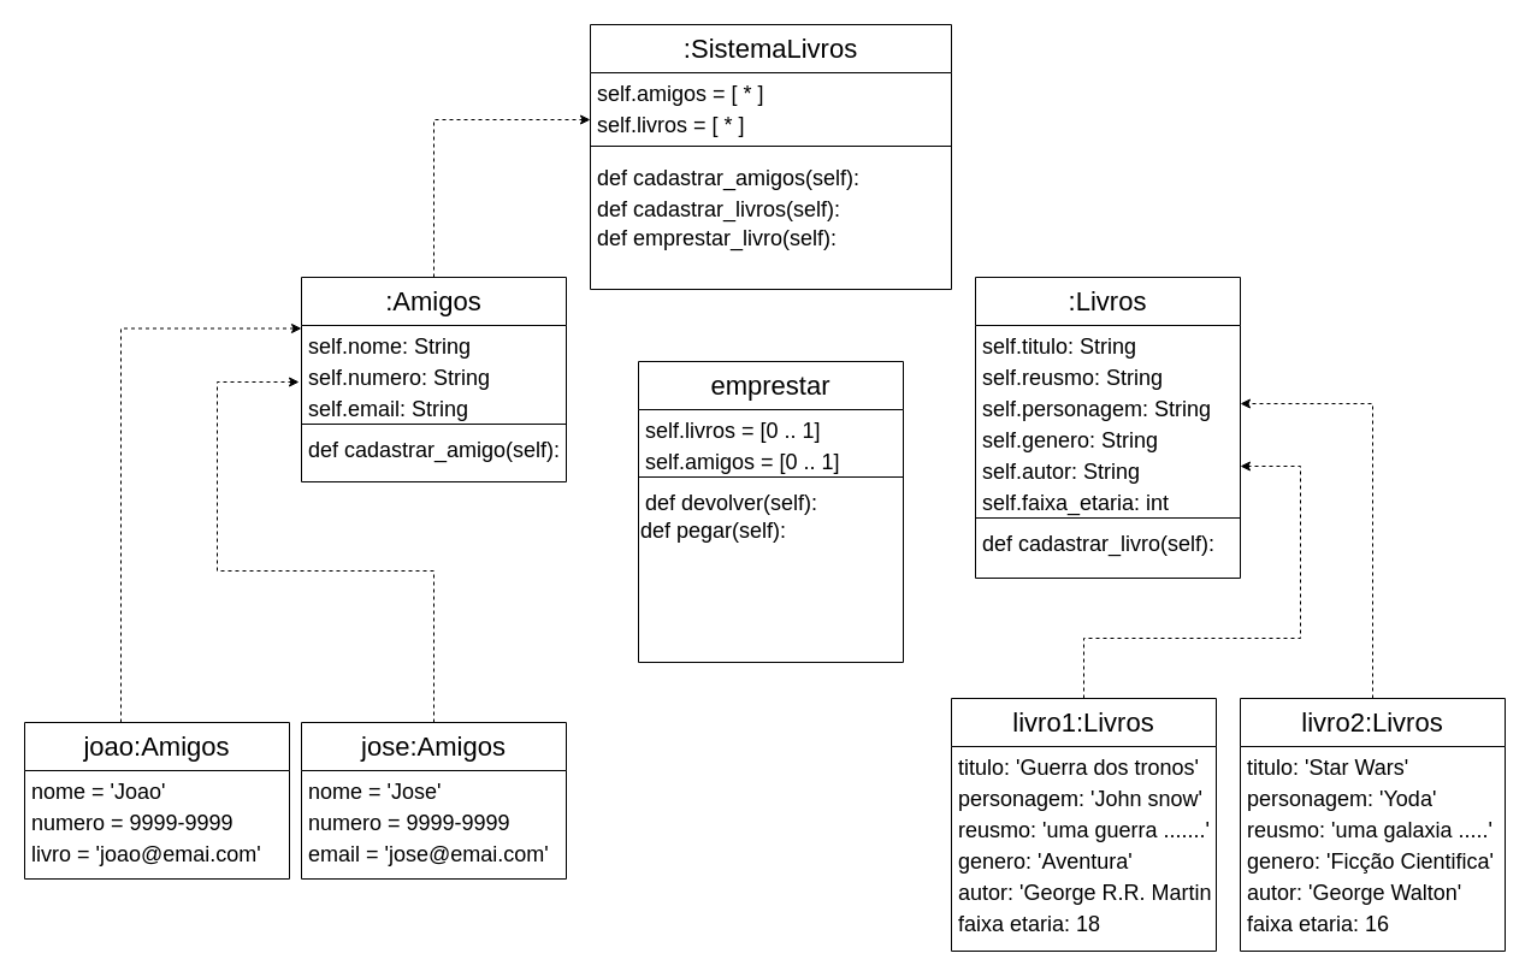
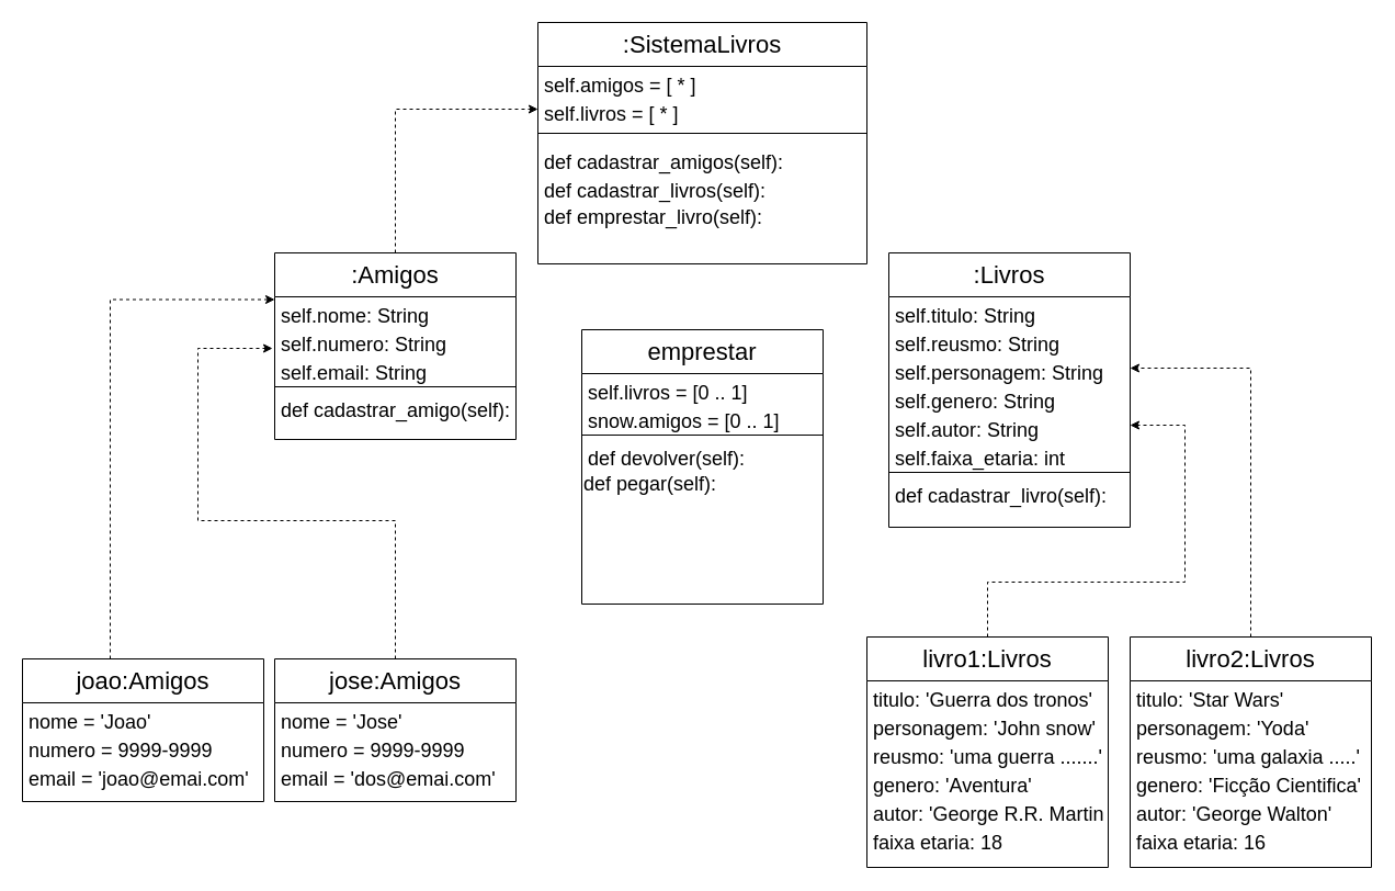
- <mxCell id="53" value="self.amigos = [0 .. 1]" style="text;align=left;verticalAlign=top;spacingLeft=4;spacingRight=4;overflow=hidden;rotatable=0;points=[[0,0.5],[1,0.5]];portConstraint=eastwest;rounded=0;shadow=0;html=0;fontSize=18;" vertex="1" parent="51"><mxGeometry y="66" width="220" height="26" as="geometry" /></mxCell>
+ <mxCell id="53" value="snow.amigos = [0 .. 1]" style="text;align=left;verticalAlign=top;spacingLeft=4;spacingRight=4;overflow=hidden;rotatable=0;points=[[0,0.5],[1,0.5]];portConstraint=eastwest;rounded=0;shadow=0;html=0;fontSize=18;" vertex="1" parent="51"><mxGeometry y="66" width="220" height="26" as="geometry" /></mxCell>
- <mxCell id="34" value="livro = 'joao@emai.com'" style="text;align=left;verticalAlign=top;spacingLeft=4;spacingRight=4;overflow=hidden;rotatable=0;points=[[0,0.5],[1,0.5]];portConstraint=eastwest;rounded=0;shadow=0;html=0;fontSize=18;" vertex="1" parent="31"><mxGeometry y="92" width="220" height="26" as="geometry" /></mxCell>
+ <mxCell id="34" value="email = 'joao@emai.com'" style="text;align=left;verticalAlign=top;spacingLeft=4;spacingRight=4;overflow=hidden;rotatable=0;points=[[0,0.5],[1,0.5]];portConstraint=eastwest;rounded=0;shadow=0;html=0;fontSize=18;" vertex="1" parent="31"><mxGeometry y="92" width="220" height="26" as="geometry" /></mxCell>
- <mxCell id="29" value="email = 'jose@emai.com'" style="text;align=left;verticalAlign=top;spacingLeft=4;spacingRight=4;overflow=hidden;rotatable=0;points=[[0,0.5],[1,0.5]];portConstraint=eastwest;rounded=0;shadow=0;html=0;fontSize=18;" vertex="1" parent="26"><mxGeometry y="92" width="220" height="26" as="geometry" /></mxCell>
+ <mxCell id="29" value="email = 'dos@emai.com'" style="text;align=left;verticalAlign=top;spacingLeft=4;spacingRight=4;overflow=hidden;rotatable=0;points=[[0,0.5],[1,0.5]];portConstraint=eastwest;rounded=0;shadow=0;html=0;fontSize=18;" vertex="1" parent="26"><mxGeometry y="92" width="220" height="26" as="geometry" /></mxCell>
